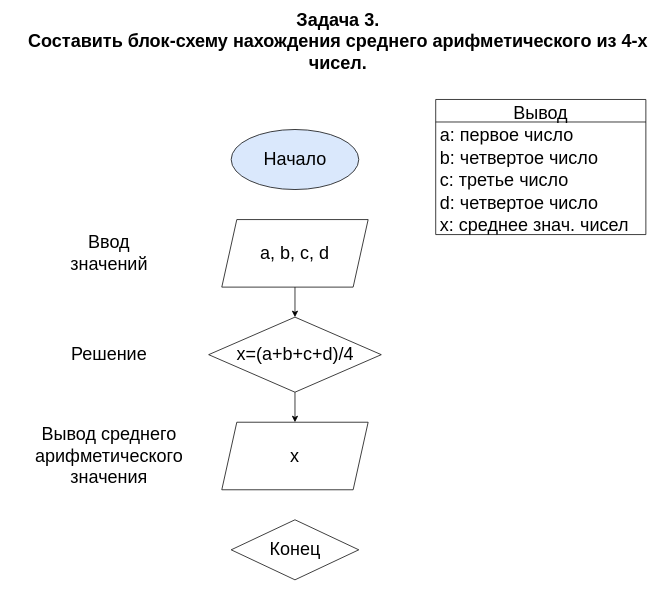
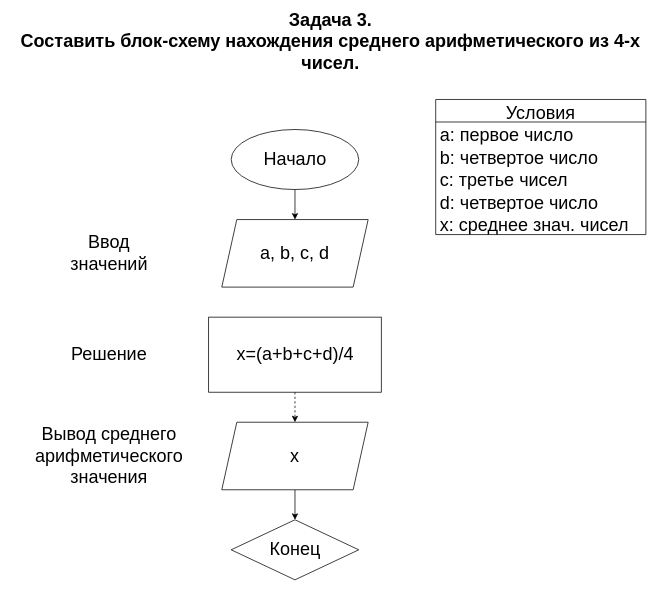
- <mxCell id="20" value="&lt;b&gt;Задача 3. &lt;br&gt;Составить блок-схему нахождения среднего арифметического из 4-х чисел.&lt;/b&gt;" style="text;html=1;strokeColor=none;fillColor=none;align=center;verticalAlign=middle;whiteSpace=wrap;rounded=0;fontSize=24;" vertex="1" parent="1"><mxGeometry x="30" y="20" width="840" height="70" as="geometry" /></mxCell>
+ <mxCell id="20" value="&lt;b&gt;Задача 3. &lt;br&gt;Составить блок-схему нахождения среднего арифметического из 4-х чисел.&lt;/b&gt;" style="text;html=1;strokeColor=none;fillColor=none;align=center;verticalAlign=middle;whiteSpace=wrap;rounded=0;fontSize=24;" vertex="1" parent="1"><mxGeometry y="20" width="840" height="70" as="geometry" x="20" /></mxCell>
- <mxCell id="4" value="Вывод" style="swimlane;fontStyle=0;childLayout=stackLayout;horizontal=1;startSize=30;horizontalStack=0;resizeParent=1;resizeParentMax=0;resizeLast=0;collapsible=1;marginBottom=0;fontSize=24;" vertex="1" parent="1"><mxGeometry x="580" y="132" width="280" height="180" as="geometry"><mxRectangle x="620" width="130" height="40" as="alternateBounds" /></mxGeometry></mxCell>
+ <mxCell id="4" value="Условия" style="swimlane;fontStyle=0;childLayout=stackLayout;horizontal=1;startSize=30;horizontalStack=0;resizeParent=1;resizeParentMax=0;resizeLast=0;collapsible=1;marginBottom=0;fontSize=24;" vertex="1" parent="1"><mxGeometry x="580" y="132" width="280" height="180" as="geometry"><mxRectangle x="620" width="130" height="40" as="alternateBounds" /></mxGeometry></mxCell>
- <mxCell id="3" value="&lt;font style=&quot;font-size: 24px;&quot;&gt;Начало&lt;/font&gt;" style="ellipse;whiteSpace=wrap;html=1;fillColor=#dae8fc;" vertex="1" parent="1"><mxGeometry x="307.5" y="172" width="170" height="80" as="geometry" /></mxCell>
+ <mxCell id="3" value="&lt;font style=&quot;font-size: 24px;&quot;&gt;Начало&lt;/font&gt;" style="ellipse;whiteSpace=wrap;html=1;" vertex="1" parent="1"><mxGeometry x="307.5" y="172" width="170" height="80" as="geometry" /></mxCell>
- <mxCell id="7" value="c: третье число" style="text;strokeColor=none;fillColor=none;align=left;verticalAlign=middle;spacingLeft=4;spacingRight=4;overflow=hidden;points=[[0,0.5],[1,0.5]];portConstraint=eastwest;rotatable=0;fontSize=24;" vertex="1" parent="4"><mxGeometry y="90" width="280" height="30" as="geometry" /></mxCell>
+ <mxCell id="7" value="c: третье чисел" style="text;strokeColor=none;fillColor=none;align=left;verticalAlign=middle;spacingLeft=4;spacingRight=4;overflow=hidden;points=[[0,0.5],[1,0.5]];portConstraint=eastwest;rotatable=0;fontSize=24;" vertex="1" parent="4"><mxGeometry y="90" width="280" height="30" as="geometry" /></mxCell>
+ <mxCell id="2" style="edgeStyle=orthogonalEdgeStyle;rounded=0;orthogonalLoop=1;jettySize=auto;html=1;exitX=0.5;exitY=1;exitDx=0;exitDy=0;entryX=0.5;entryY=0;entryDx=0;entryDy=0;fontSize=24;" edge="1" parent="1" source="3" target="15"><mxGeometry relative="1" as="geometry" /></mxCell>
- <mxCell id="14" style="edgeStyle=orthogonalEdgeStyle;rounded=0;orthogonalLoop=1;jettySize=auto;html=1;exitX=0.5;exitY=1;exitDx=0;exitDy=0;entryX=0.5;entryY=0;entryDx=0;entryDy=0;fontSize=24;" edge="1" parent="1" source="15" target="13"><mxGeometry relative="1" as="geometry" /></mxCell>
- <mxCell id="13" value="x=(a+b+c+d)/4" style="rhombus;whiteSpace=wrap;html=1;fontSize=24;" vertex="1" parent="1"><mxGeometry x="277.5" y="422" width="230" height="100" as="geometry" /></mxCell>
+ <mxCell id="13" value="x=(a+b+c+d)/4" style="rounded=0;whiteSpace=wrap;html=1;fontSize=24;" vertex="1" parent="1"><mxGeometry x="277.5" y="422" width="230" height="100" as="geometry" /></mxCell>
- <mxCell id="12" style="edgeStyle=orthogonalEdgeStyle;rounded=0;orthogonalLoop=1;jettySize=auto;html=1;exitX=0.5;exitY=1;exitDx=0;exitDy=0;entryX=0.5;entryY=0;entryDx=0;entryDy=0;fontSize=24;" edge="1" parent="1" source="13" target="11"><mxGeometry relative="1" as="geometry" /></mxCell>
+ <mxCell id="12" style="edgeStyle=orthogonalEdgeStyle;rounded=0;orthogonalLoop=1;jettySize=auto;html=1;exitX=0.5;exitY=1;exitDx=0;exitDy=0;entryX=0.5;entryY=0;entryDx=0;entryDy=0;fontSize=24;dashed=1;" edge="1" parent="1" source="13" target="11"><mxGeometry relative="1" as="geometry" /></mxCell>
+ <mxCell id="10" style="edgeStyle=orthogonalEdgeStyle;rounded=0;orthogonalLoop=1;jettySize=auto;html=1;exitX=0.5;exitY=1;exitDx=0;exitDy=0;entryX=0.5;entryY=0;entryDx=0;entryDy=0;fontSize=24;" edge="1" parent="1" source="11" target="16"><mxGeometry relative="1" as="geometry" /></mxCell>
